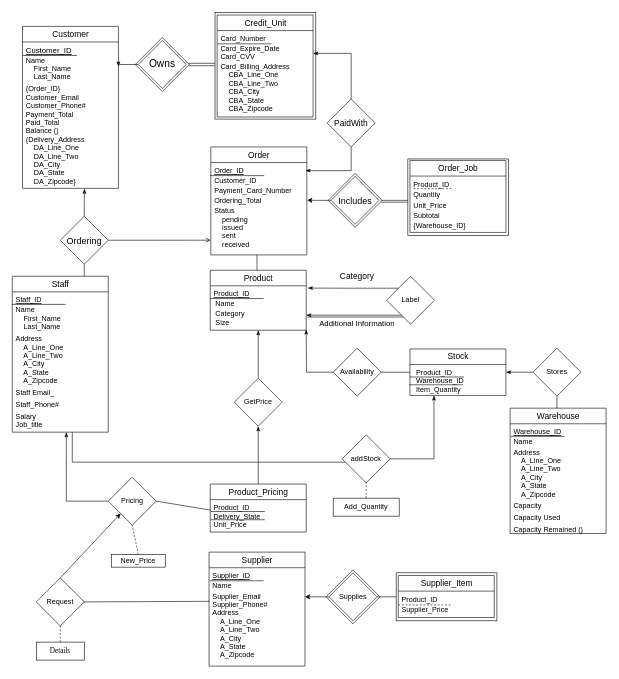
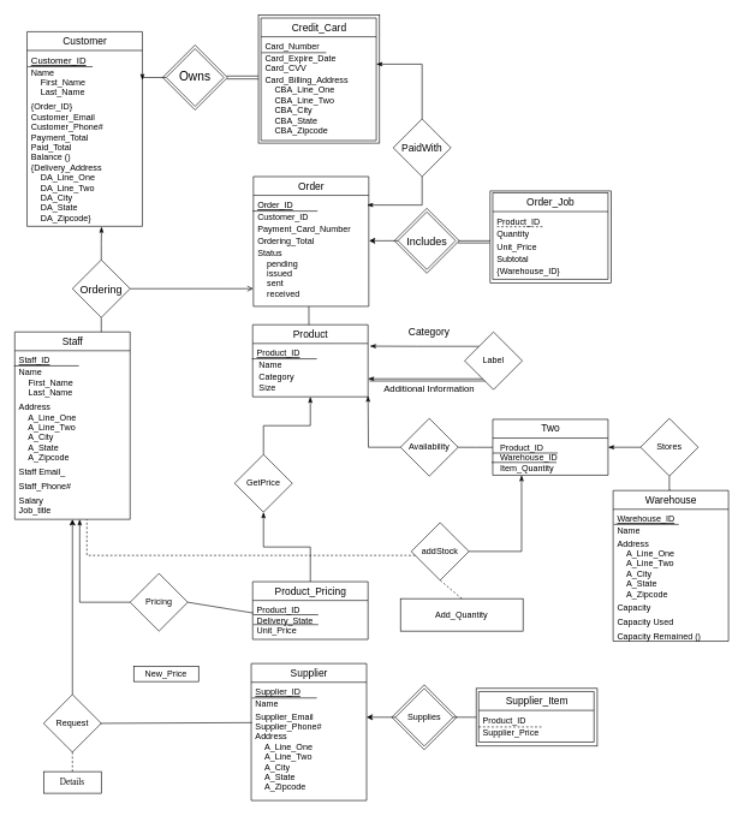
- <mxCell id="35" value="Credit_Unit" style="swimlane;fontStyle=0;childLayout=stackLayout;horizontal=1;startSize=26;horizontalStack=0;resizeParent=1;resizeParentMax=0;resizeLast=0;collapsible=1;marginBottom=0;align=center;fontSize=14;rounded=0;shadow=0;comic=0;strokeWidth=1;html=1;" parent="1" vertex="1"><mxGeometry x="361.5" y="24.5" width="160" height="170" as="geometry"><mxRectangle x="380" y="20" width="110" height="26" as="alternateBounds" /></mxGeometry></mxCell>
+ <mxCell id="35" value="Credit_Card" style="swimlane;fontStyle=0;childLayout=stackLayout;horizontal=1;startSize=26;horizontalStack=0;resizeParent=1;resizeParentMax=0;resizeLast=0;collapsible=1;marginBottom=0;align=center;fontSize=14;rounded=0;shadow=0;comic=0;strokeWidth=1;html=1;" parent="1" vertex="1"><mxGeometry x="361.5" y="24.5" width="160" height="170" as="geometry"><mxRectangle x="380" y="20" width="110" height="26" as="alternateBounds" /></mxGeometry></mxCell>
- <mxCell id="98" value="Stock" style="swimlane;fontStyle=0;childLayout=stackLayout;horizontal=1;startSize=26;horizontalStack=0;resizeParent=1;resizeParentMax=0;resizeLast=0;collapsible=1;marginBottom=0;align=center;fontSize=14;rounded=0;shadow=0;comic=0;strokeWidth=1;html=1;" parent="1" vertex="1"><mxGeometry x="683" y="581.25" width="160" height="77.5" as="geometry"><mxRectangle x="380" y="20" width="110" height="26" as="alternateBounds" /></mxGeometry></mxCell>
+ <mxCell id="98" value="Two" style="swimlane;fontStyle=0;childLayout=stackLayout;horizontal=1;startSize=26;horizontalStack=0;resizeParent=1;resizeParentMax=0;resizeLast=0;collapsible=1;marginBottom=0;align=center;fontSize=14;rounded=0;shadow=0;comic=0;strokeWidth=1;html=1;" parent="1" vertex="1"><mxGeometry x="683" y="581.25" width="160" height="77.5" as="geometry"><mxRectangle x="380" y="20" width="110" height="26" as="alternateBounds" /></mxGeometry></mxCell>
- <mxCell id="59" value="GetPrice" style="rhombus;whiteSpace=wrap;html=1;align=center;" parent="1" vertex="1"><mxGeometry x="390" y="630" width="80" height="80" as="geometry" /></mxCell>
+ <mxCell id="59" value="GetPrice" style="rhombus;whiteSpace=wrap;html=1;align=center;" parent="1" vertex="1"><mxGeometry x="325" y="630" width="80" height="80" as="geometry" /></mxCell>
- <mxCell id="61" style="edgeStyle=orthogonalEdgeStyle;rounded=0;orthogonalLoop=1;jettySize=auto;html=1;entryX=0.625;entryY=1;entryDx=0;entryDy=0;entryPerimeter=0;endArrow=none;endFill=0;" parent="1" source="63" target="71" edge="1"><mxGeometry relative="1" as="geometry"><Array as="points"><mxPoint x="120" y="770" /></Array></mxGeometry></mxCell>
+ <mxCell id="61" style="edgeStyle=orthogonalEdgeStyle;rounded=0;orthogonalLoop=1;jettySize=auto;html=1;entryX=0.625;entryY=1;entryDx=0;entryDy=0;entryPerimeter=0;endArrow=none;endFill=0;dashed=1;" parent="1" source="63" target="71" edge="1"><mxGeometry relative="1" as="geometry"><Array as="points"><mxPoint x="120" y="770" /></Array></mxGeometry></mxCell>
- <mxCell id="75" value="Add_Quantity" style="rounded=0;whiteSpace=wrap;html=1;" parent="1" vertex="1"><mxGeometry x="555" y="830" width="110" height="30" as="geometry" /></mxCell>
+ <mxCell id="75" value="Add_Quantity" style="rounded=0;whiteSpace=wrap;html=1;" parent="1" vertex="1"><mxGeometry x="555" y="830" width="170" height="45" as="geometry" /></mxCell>
- <mxCell id="73" value="" style="endArrow=classic;html=1;exitX=0.5;exitY=0;exitDx=0;exitDy=0;" parent="1" source="48" target="57" edge="1"><mxGeometry width="50" height="50" relative="1" as="geometry"><mxPoint x="300" y="900" as="sourcePoint" /><mxPoint x="350" y="850" as="targetPoint" /></mxGeometry></mxCell>
+ <mxCell id="73" value="" style="endArrow=classic;html=1;exitX=0.5;exitY=0;exitDx=0;exitDy=0;" parent="1" source="48" target="71" edge="1"><mxGeometry width="50" height="50" relative="1" as="geometry"><mxPoint x="300" y="900" as="sourcePoint" /><mxPoint x="350" y="850" as="targetPoint" /></mxGeometry></mxCell>
- <mxCell id="78" value="" style="endArrow=none;dashed=1;html=1;exitX=0.5;exitY=0;exitDx=0;exitDy=0;entryX=0.5;entryY=1;entryDx=0;entryDy=0;" parent="1" source="77" target="57" edge="1"><mxGeometry width="50" height="50" relative="1" as="geometry"><mxPoint x="110" y="930" as="sourcePoint" /><mxPoint x="160" y="880" as="targetPoint" /></mxGeometry></mxCell>
